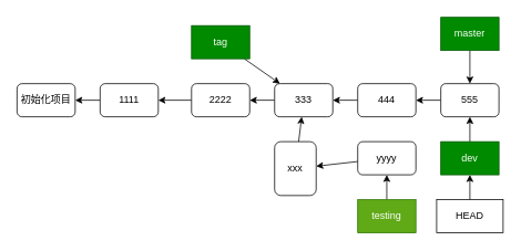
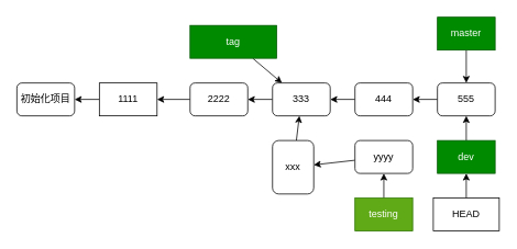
- <mxCell id="12" value="tag" style="rounded=0;whiteSpace=wrap;html=1;fillColor=#008a00;strokeColor=#005700;fontColor=#ffffff;" parent="1" vertex="1"><mxGeometry x="230" y="30" width="70" height="40" as="geometry" /></mxCell>
+ <mxCell id="12" value="tag" style="rounded=0;whiteSpace=wrap;html=1;fillColor=#008a00;strokeColor=#005700;fontColor=#ffffff;" parent="1" vertex="1"><mxGeometry x="230" y="30" width="105" height="40" as="geometry" /></mxCell>
- <mxCell id="4" value="1111" style="rounded=1;whiteSpace=wrap;html=1;" parent="1" vertex="1"><mxGeometry x="120" y="100" width="70" height="40" as="geometry" /></mxCell>
+ <mxCell id="4" value="1111" style="whiteSpace=wrap;html=1;rounded=0;" parent="1" vertex="1"><mxGeometry x="120" y="100" width="70" height="40" as="geometry" /></mxCell>
